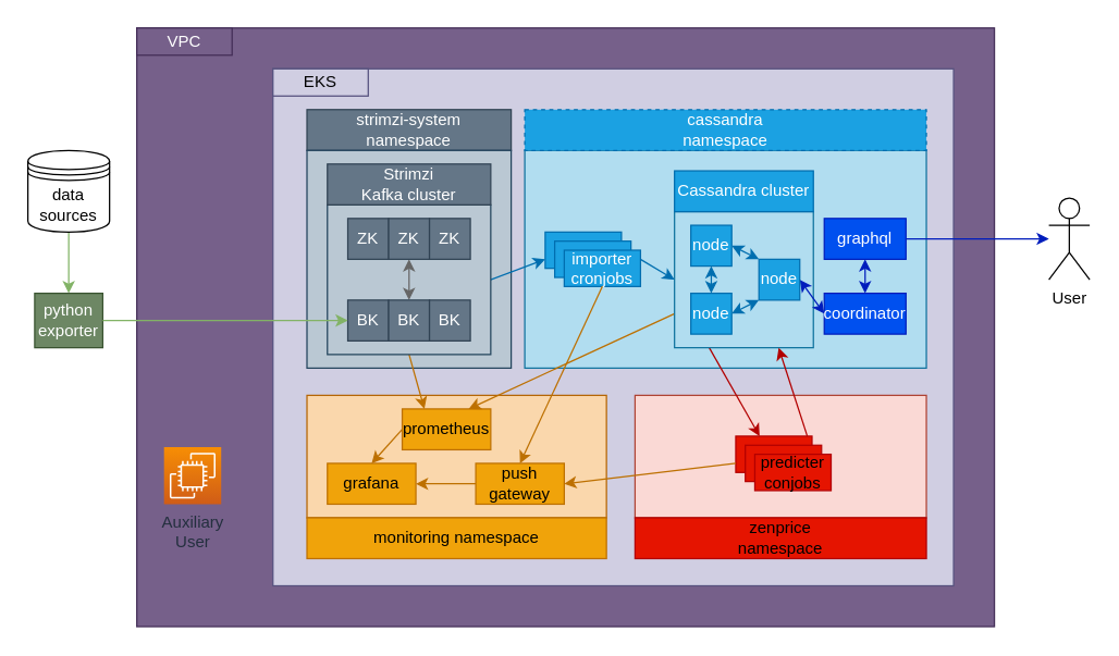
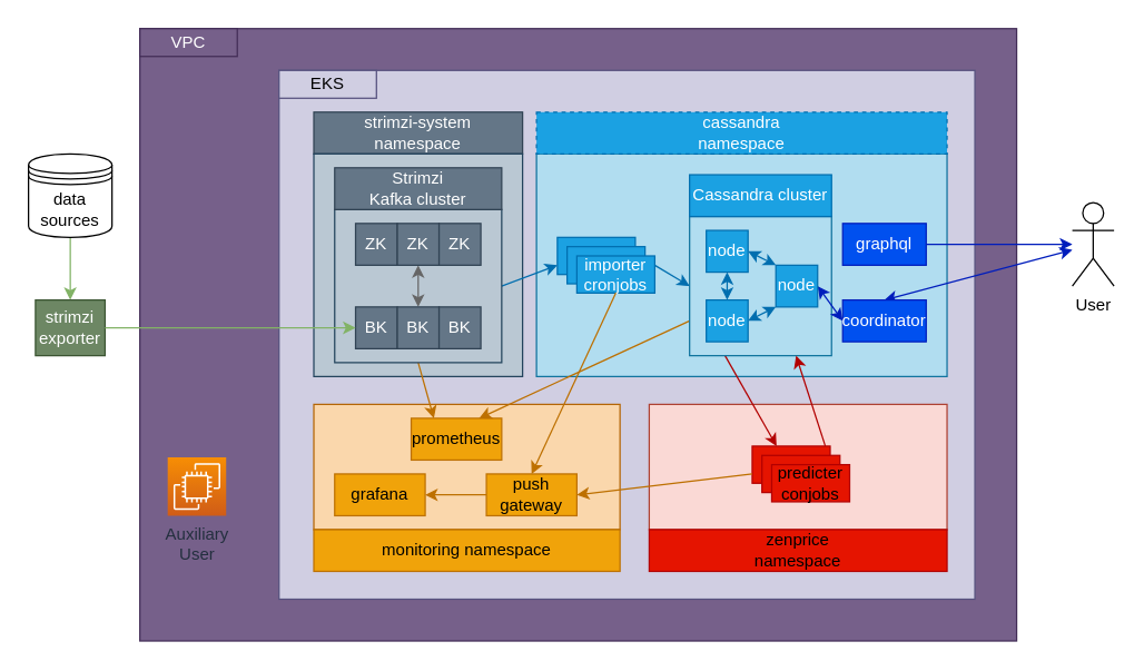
- <mxCell id="31" style="edgeStyle=none;html=1;exitX=0.5;exitY=0;exitDx=0;exitDy=0;entryX=0.5;entryY=1;entryDx=0;entryDy=0;startArrow=classic;startFill=1;fillColor=#0050ef;strokeColor=#001DBC;" edge="1" parent="1" source="32" target="44"><mxGeometry relative="1" as="geometry" /></mxCell>
+ <mxCell id="31" style="edgeStyle=none;html=1;exitX=0.5;exitY=0;exitDx=0;exitDy=0;startArrow=classic;startFill=1;fillColor=#0050ef;strokeColor=#001DBC;" edge="1" parent="1" source="32" target="19"><mxGeometry relative="1" as="geometry" /></mxCell>
- <mxCell id="18" value="python exporter" style="rounded=0;whiteSpace=wrap;html=1;fillColor=#6d8764;fontColor=#ffffff;strokeColor=#3A5431;" vertex="1" parent="1"><mxGeometry x="25" y="215" width="50" height="40" as="geometry" /></mxCell>
+ <mxCell id="18" value="strimzi exporter" style="rounded=0;whiteSpace=wrap;html=1;fillColor=#6d8764;fontColor=#ffffff;strokeColor=#3A5431;" vertex="1" parent="1"><mxGeometry x="25" y="215" width="50" height="40" as="geometry" /></mxCell>
- <mxCell id="11" style="edgeStyle=none;html=1;exitX=0;exitY=0.5;exitDx=0;exitDy=0;entryX=0.5;entryY=0;entryDx=0;entryDy=0;fontColor=#000000;fillColor=#f0a30a;strokeColor=#BD7000;" edge="1" parent="1" source="12" target="13"><mxGeometry relative="1" as="geometry" /></mxCell>
